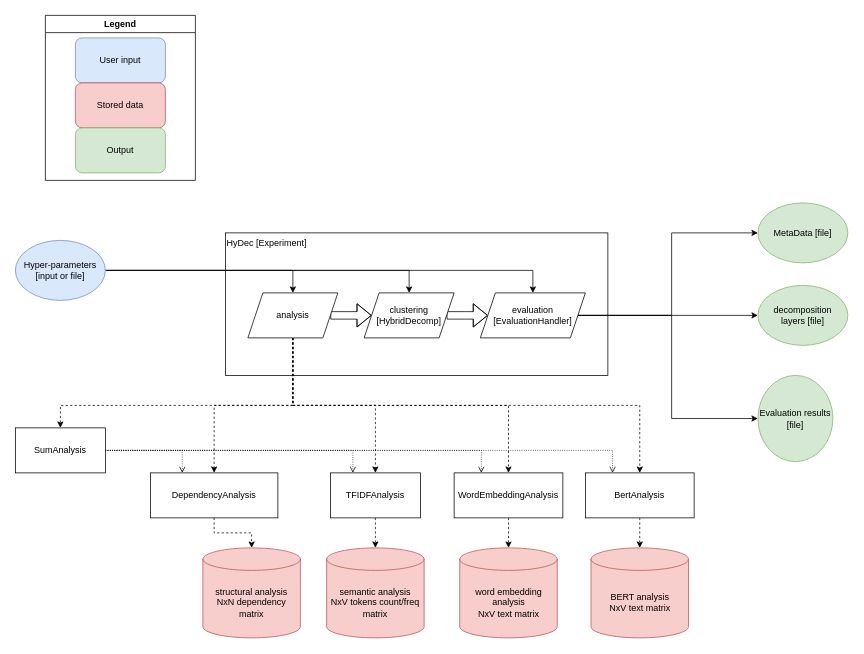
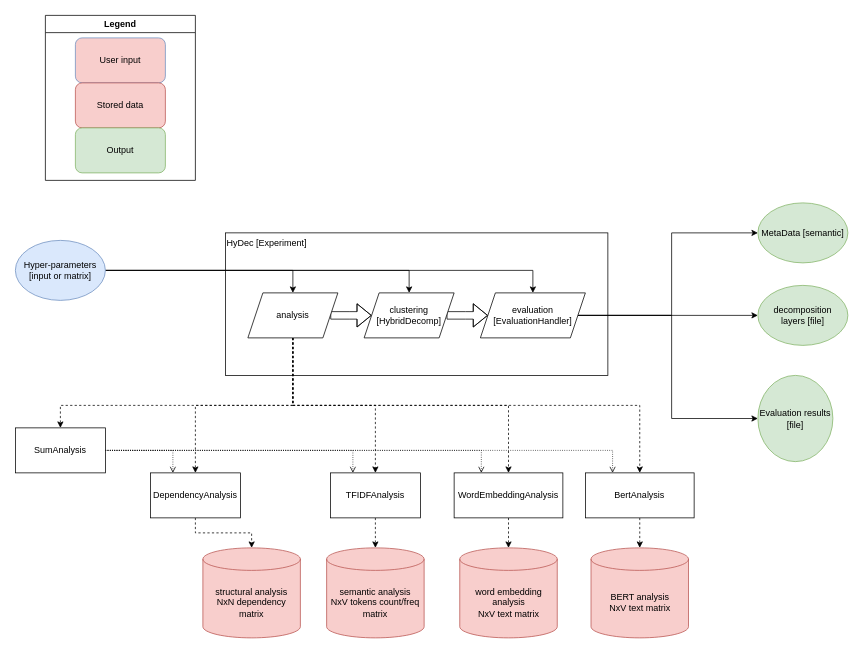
- <mxCell id="41" value="User input" style="rounded=1;whiteSpace=wrap;html=1;fillColor=#dae8fc;strokeColor=#6c8ebf;" vertex="1" parent="40"><mxGeometry x="40" y="30" width="120" height="60" as="geometry" /></mxCell>
+ <mxCell id="41" value="User input" style="rounded=1;whiteSpace=wrap;html=1;fillColor=#f8cecc;strokeColor=#6c8ebf;" vertex="1" parent="40"><mxGeometry x="40" y="30" width="120" height="60" as="geometry" /></mxCell>
- <mxCell id="12" value="MetaData [file]" style="ellipse;whiteSpace=wrap;html=1;fillColor=#d5e8d4;strokeColor=#82b366;" vertex="1" parent="1"><mxGeometry x="1010" y="270" width="120" height="80" as="geometry" /></mxCell>
+ <mxCell id="12" value="MetaData [semantic]" style="ellipse;whiteSpace=wrap;html=1;fillColor=#d5e8d4;strokeColor=#82b366;" vertex="1" parent="1"><mxGeometry x="1010" y="270" width="120" height="80" as="geometry" /></mxCell>
- <mxCell id="11" value="Hyper-parameters [input or file]" style="ellipse;whiteSpace=wrap;html=1;fillColor=#dae8fc;strokeColor=#6c8ebf;" vertex="1" parent="1"><mxGeometry x="20" y="320" width="120" height="80" as="geometry" /></mxCell>
+ <mxCell id="11" value="Hyper-parameters [input or matrix]" style="ellipse;whiteSpace=wrap;html=1;fillColor=#dae8fc;strokeColor=#6c8ebf;" vertex="1" parent="1"><mxGeometry x="20" y="320" width="120" height="80" as="geometry" /></mxCell>
- <mxCell id="14" value="DependencyAnalysis" style="rounded=0;whiteSpace=wrap;html=1;" vertex="1" parent="1"><mxGeometry x="200" y="630" width="170" height="60" as="geometry" /></mxCell>
+ <mxCell id="14" value="DependencyAnalysis" style="rounded=0;whiteSpace=wrap;html=1;" vertex="1" parent="1"><mxGeometry x="200" y="630" width="120" height="60" as="geometry" /></mxCell>
